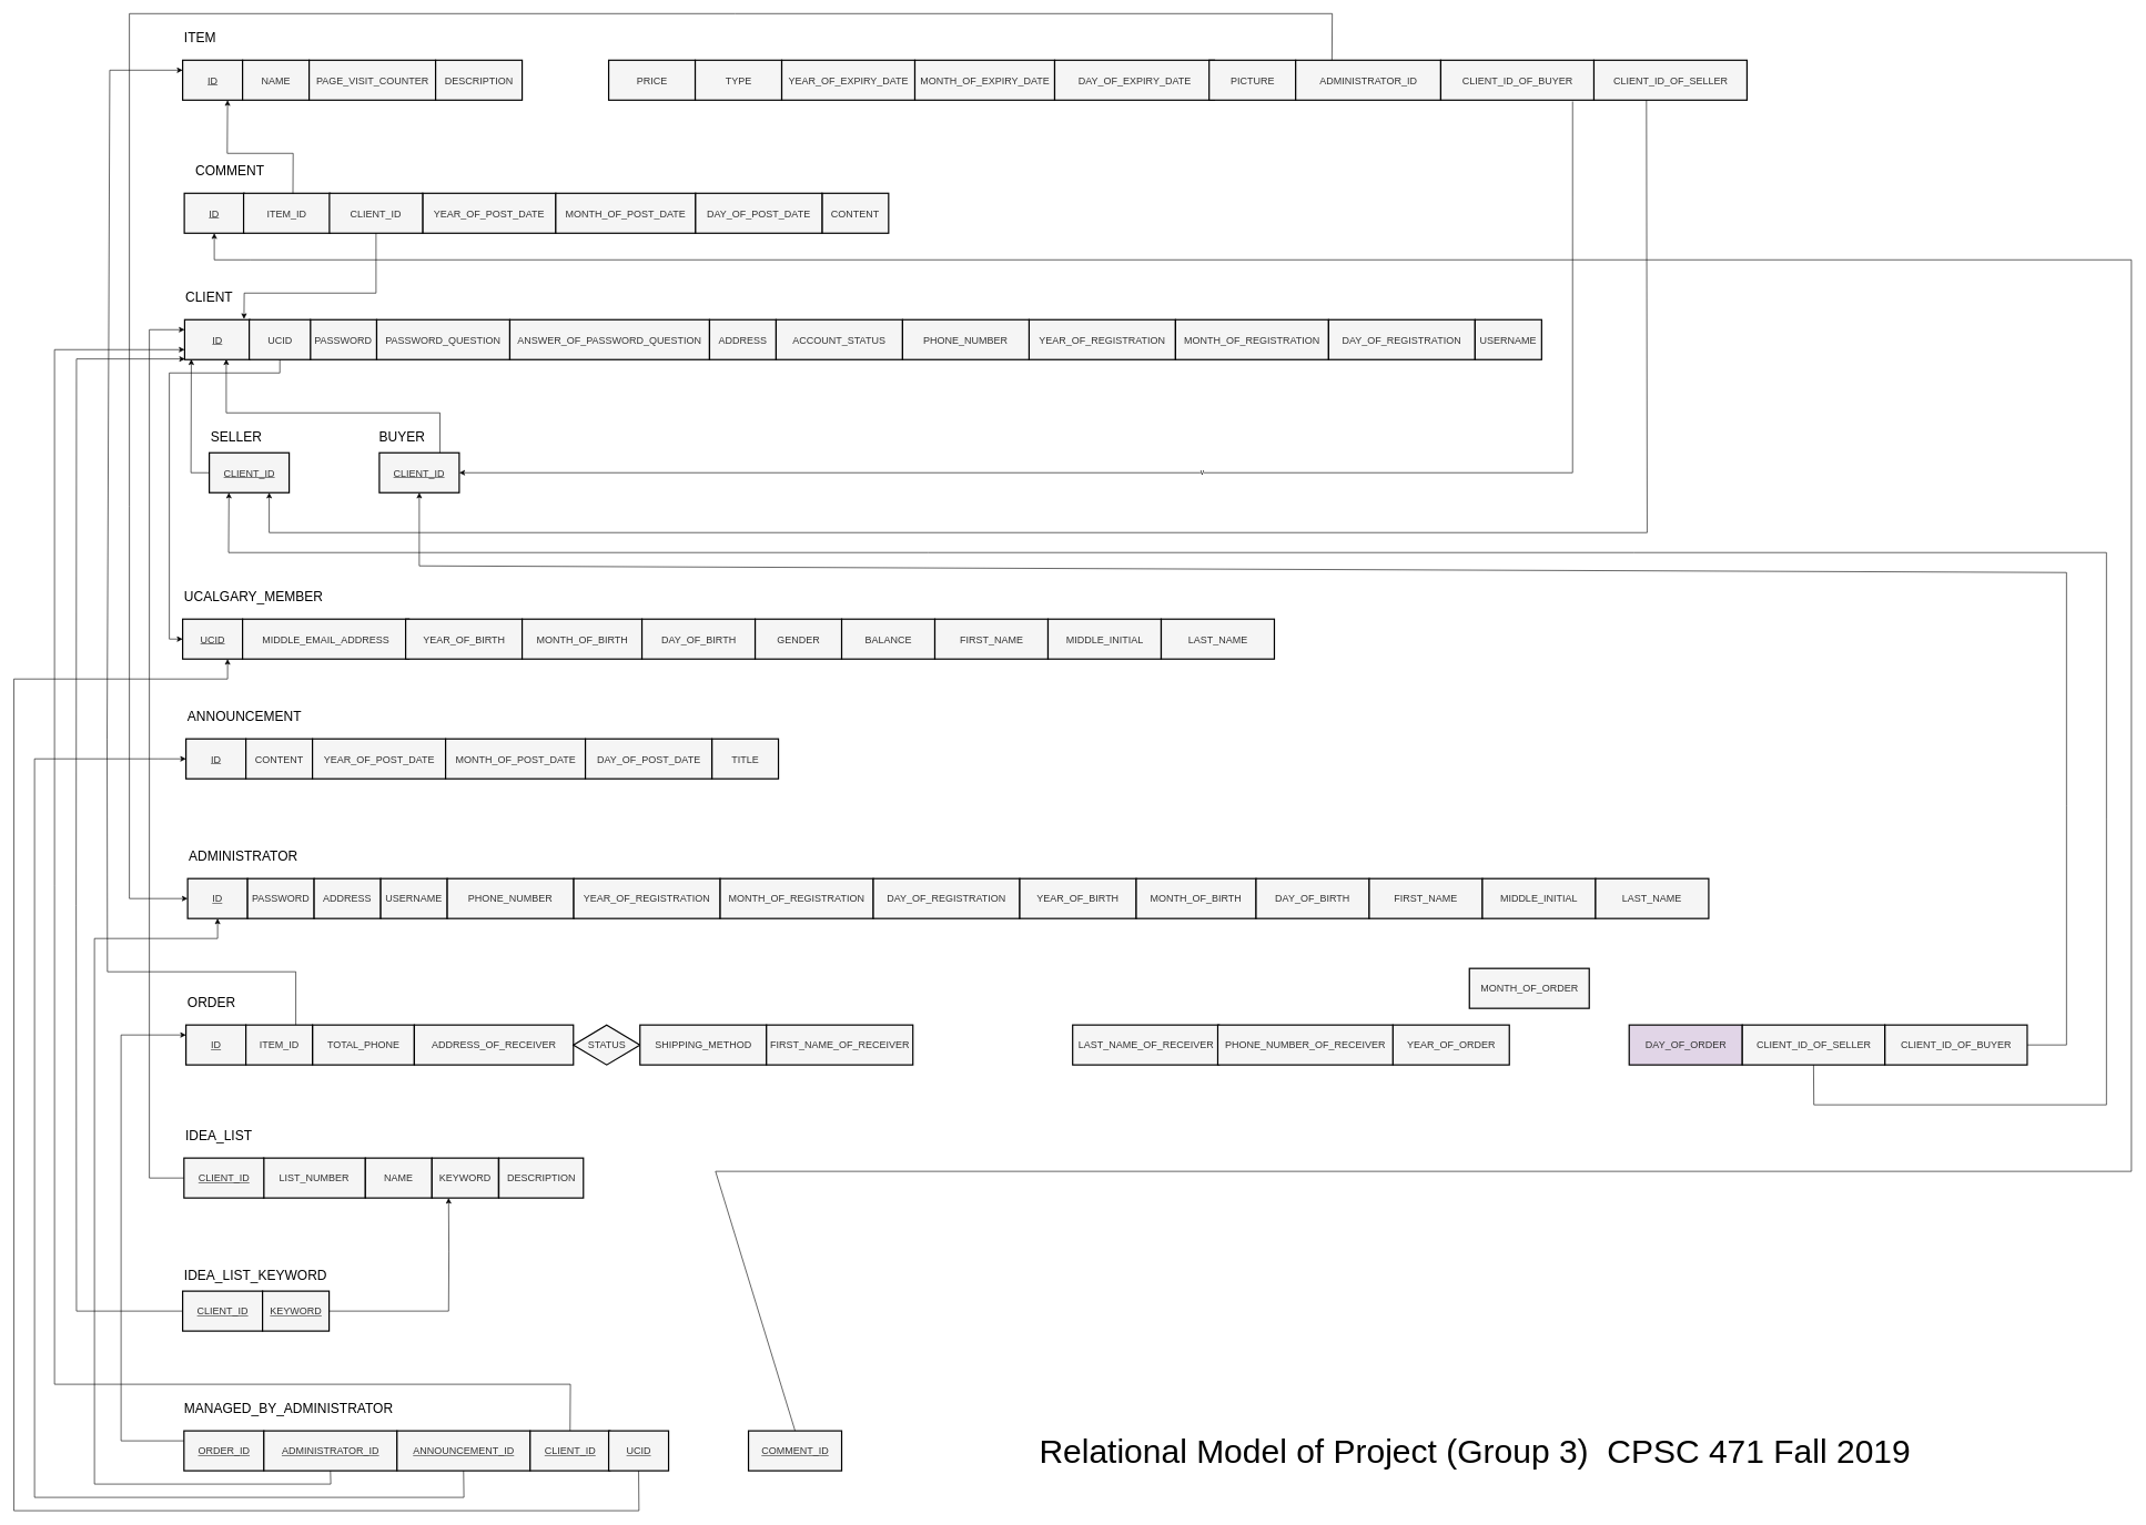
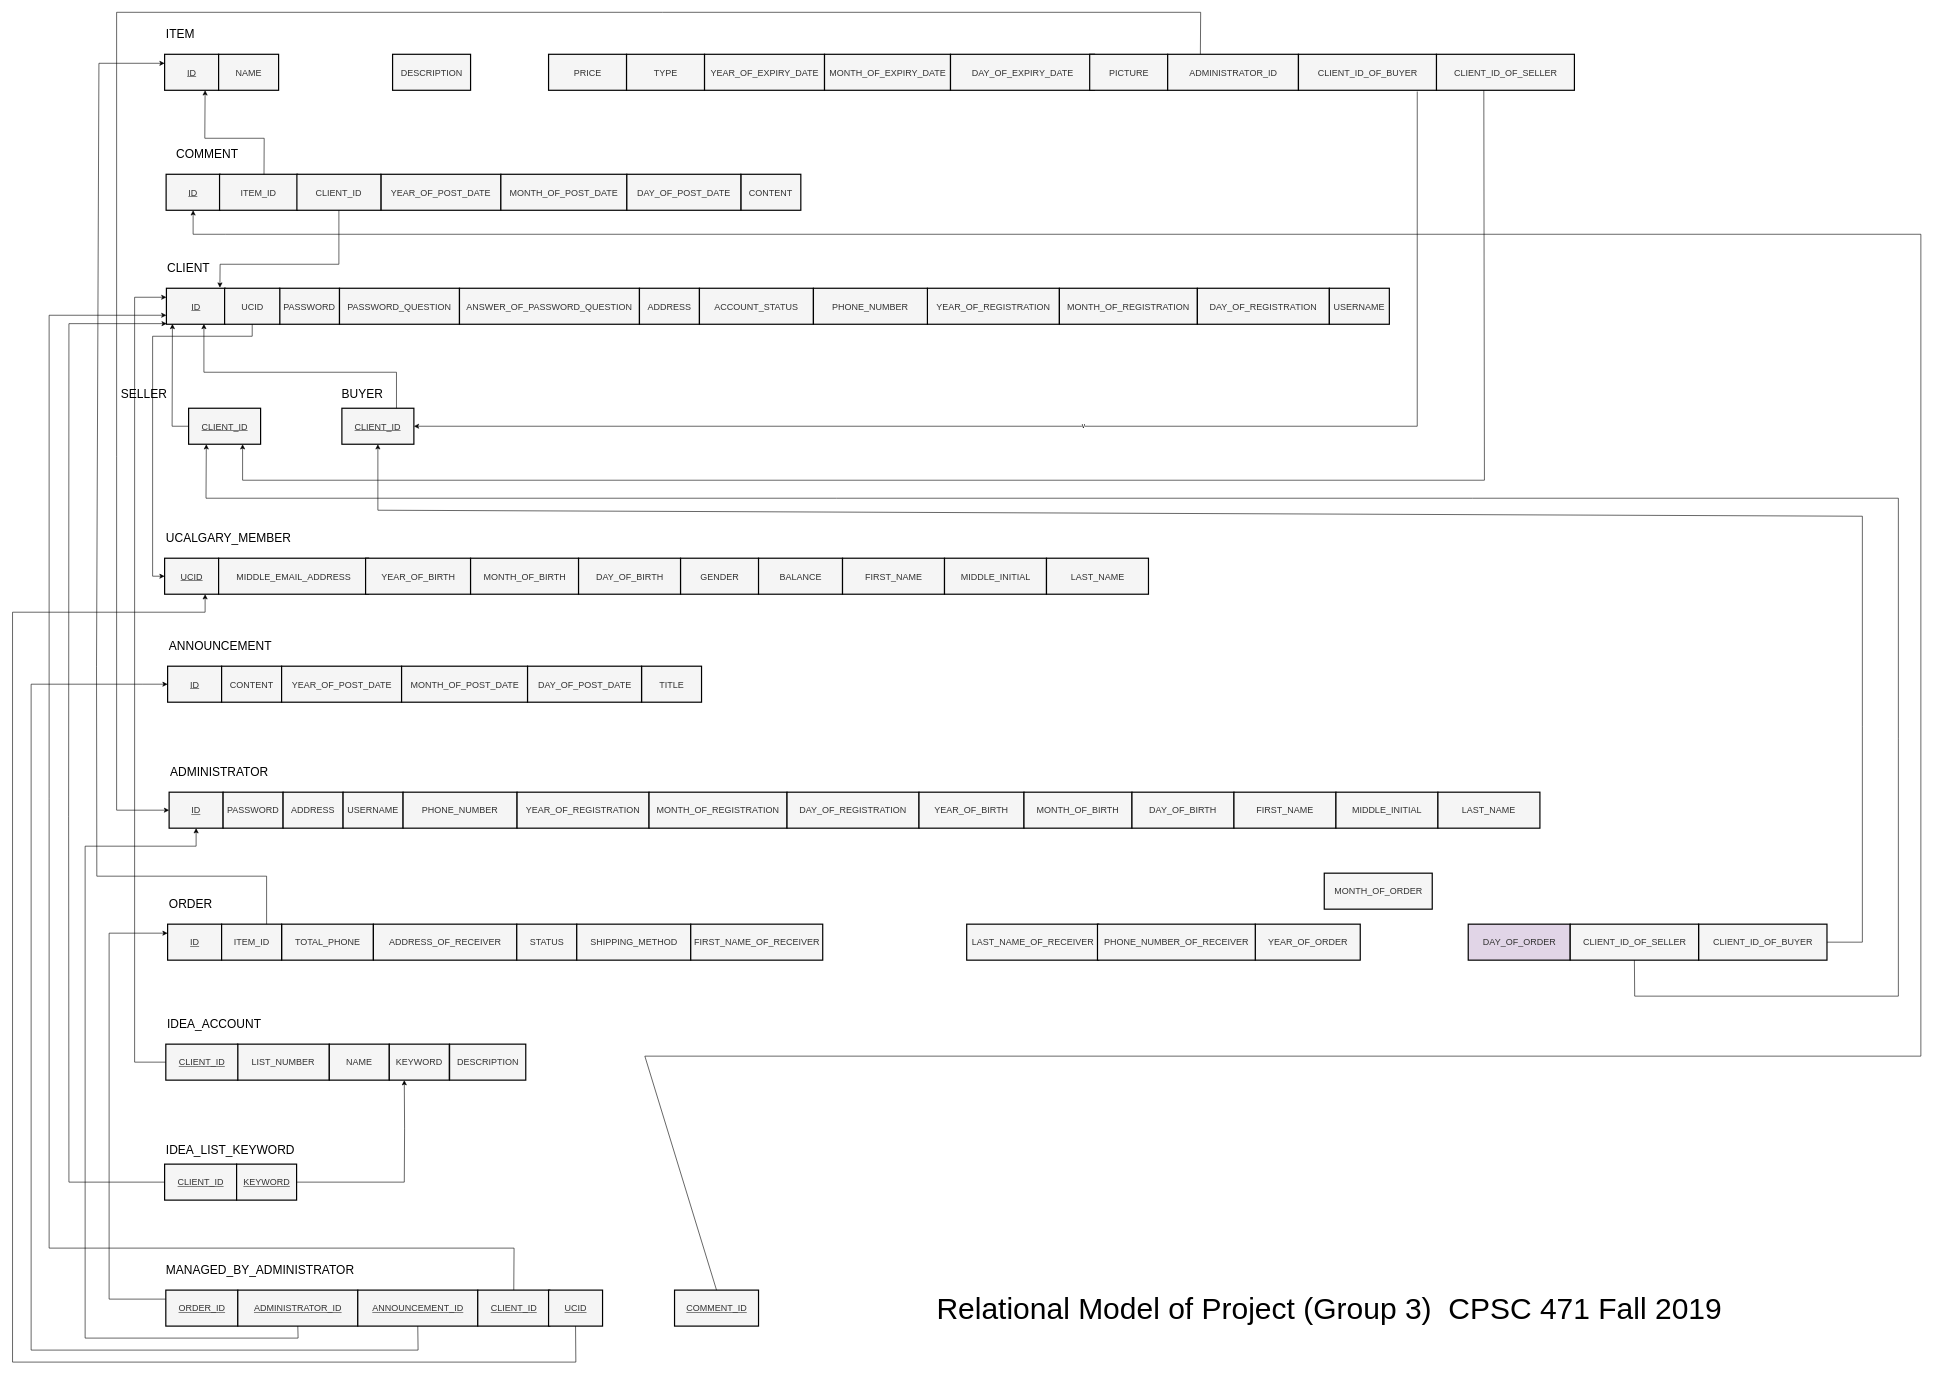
- <mxCell id="5" value="&lt;font style=&quot;font-size: 15px&quot;&gt;PAGE_VISIT_COUNTER&lt;/font&gt;" style="rounded=0;whiteSpace=wrap;html=1;fontColor=#333333;fillColor=#f5f5f5;strokeColor=#000000;strokeWidth=2;" parent="1" vertex="1"><mxGeometry x="463.5" y="90" width="190" height="60" as="geometry" /></mxCell>
- <mxCell id="100" value="&lt;div align=&quot;left&quot;&gt;&lt;font style=&quot;font-size: 20px&quot;&gt;SELLER&lt;/font&gt;&lt;/div&gt;" style="text;html=1;strokeColor=none;fillColor=none;align=left;verticalAlign=middle;whiteSpace=wrap;rounded=0;" parent="1" vertex="1"><mxGeometry x="313.5" y="640" width="93" height="30" as="geometry" /></mxCell>
+ <mxCell id="100" value="&lt;div align=&quot;left&quot;&gt;&lt;font style=&quot;font-size: 20px&quot;&gt;SELLER&lt;/font&gt;&lt;/div&gt;" style="text;html=1;strokeColor=none;fillColor=none;align=left;verticalAlign=middle;whiteSpace=wrap;rounded=0;" parent="1" vertex="1"><mxGeometry x="198.5" y="640" width="93" height="30" as="geometry" /></mxCell>
- <mxCell id="74" value="&lt;font style=&quot;font-size: 15px&quot;&gt;STATUS&lt;/font&gt;" style="rhombus;whiteSpace=wrap;html=1;fontColor=#333333;strokeWidth=2;fillColor=#f5f5f5;" parent="1" vertex="1"><mxGeometry x="860.5" y="1540" width="100" height="60" as="geometry" /></mxCell>
+ <mxCell id="74" value="&lt;font style=&quot;font-size: 15px&quot;&gt;STATUS&lt;/font&gt;" style="rounded=0;whiteSpace=wrap;html=1;fontColor=#333333;strokeWidth=2;fillColor=#f5f5f5;" parent="1" vertex="1"><mxGeometry x="860.5" y="1540" width="100" height="60" as="geometry" /></mxCell>
- <mxCell id="84" value="&lt;div align=&quot;left&quot;&gt;&lt;font style=&quot;font-size: 20px&quot;&gt;IDEA_LIST&lt;/font&gt;&lt;/div&gt;" style="text;html=1;strokeColor=none;fillColor=none;align=left;verticalAlign=middle;whiteSpace=wrap;rounded=0;" parent="1" vertex="1"><mxGeometry x="275.5" y="1690" width="310" height="30" as="geometry" /></mxCell>
+ <mxCell id="84" value="&lt;div align=&quot;left&quot;&gt;&lt;font style=&quot;font-size: 20px&quot;&gt;IDEA_ACCOUNT&lt;/font&gt;&lt;/div&gt;" style="text;html=1;strokeColor=none;fillColor=none;align=left;verticalAlign=middle;whiteSpace=wrap;rounded=0;" parent="1" vertex="1"><mxGeometry x="275.5" y="1690" width="310" height="30" as="geometry" /></mxCell>
